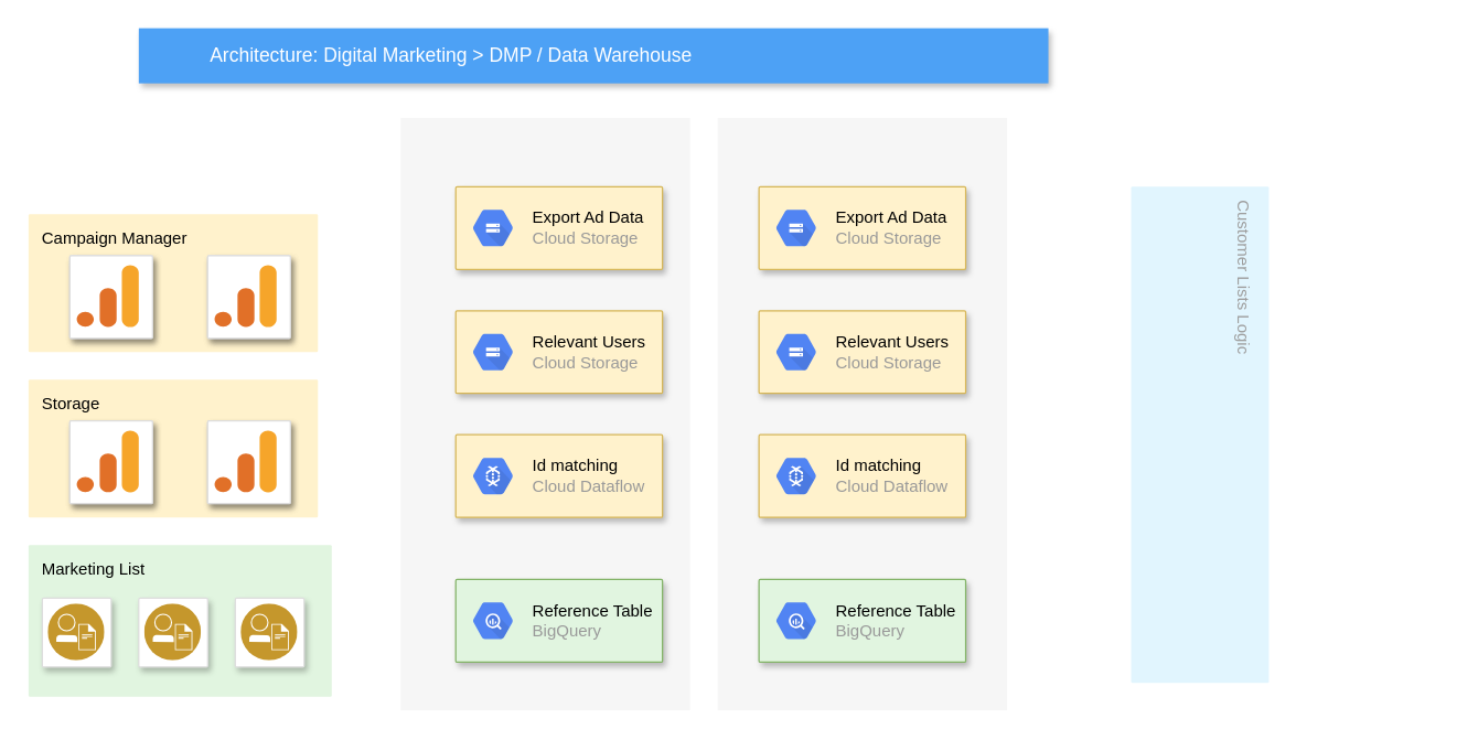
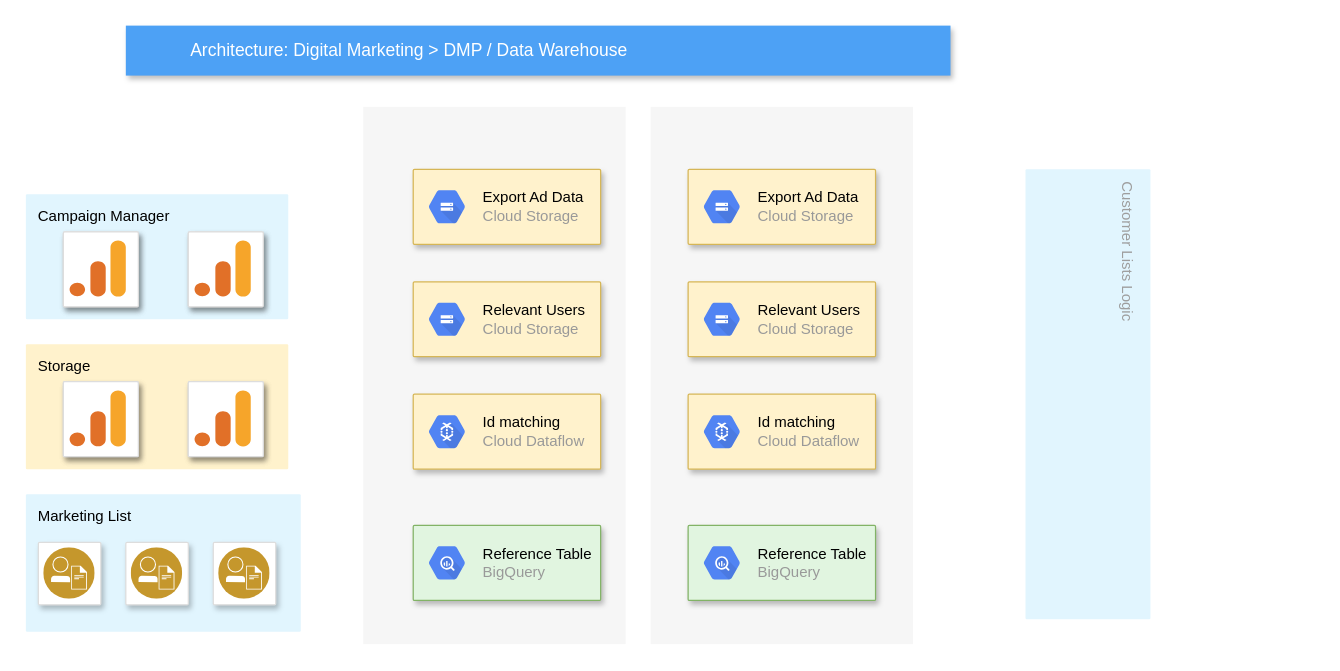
- <mxCell id="4" value="Campaign Manager" style="rounded=1;absoluteArcSize=1;arcSize=2;html=1;strokeColor=#d6b656;shadow=0;dashed=0;strokeColor=none;fontSize=12;align=left;verticalAlign=top;spacing=10;spacingTop=-4;fillColor=#fff2cc;" parent="1" vertex="1"><mxGeometry x="20" y="155" width="210" height="100" as="geometry" /></mxCell>
+ <mxCell id="4" value="Campaign Manager" style="rounded=1;absoluteArcSize=1;arcSize=2;html=1;strokeColor=#d6b656;shadow=0;dashed=0;strokeColor=none;fontSize=12;align=left;verticalAlign=top;spacing=10;spacingTop=-4;fillColor=#e1f5fe;" parent="1" vertex="1"><mxGeometry x="20" y="155" width="210" height="100" as="geometry" /></mxCell>
- <mxCell id="6" value="Marketing List" style="rounded=1;absoluteArcSize=1;arcSize=2;html=1;strokeColor=#82b366;shadow=0;dashed=0;strokeColor=none;fontSize=12;align=left;verticalAlign=top;spacing=10;spacingTop=-4;fillColor=#E1F5E0;" parent="1" vertex="1"><mxGeometry x="20" y="395" width="220" height="110" as="geometry" /></mxCell>
+ <mxCell id="6" value="Marketing List" style="rounded=1;absoluteArcSize=1;arcSize=2;html=1;strokeColor=#82b366;shadow=0;dashed=0;strokeColor=none;fontSize=12;align=left;verticalAlign=top;spacing=10;spacingTop=-4;fillColor=#e1f5fe;" parent="1" vertex="1"><mxGeometry x="20" y="395" width="220" height="110" as="geometry" /></mxCell>
